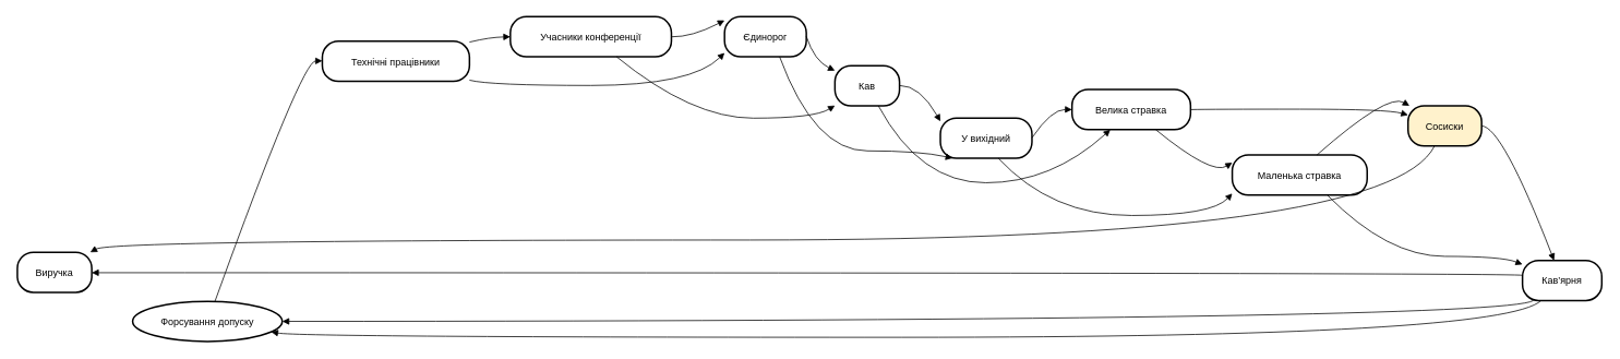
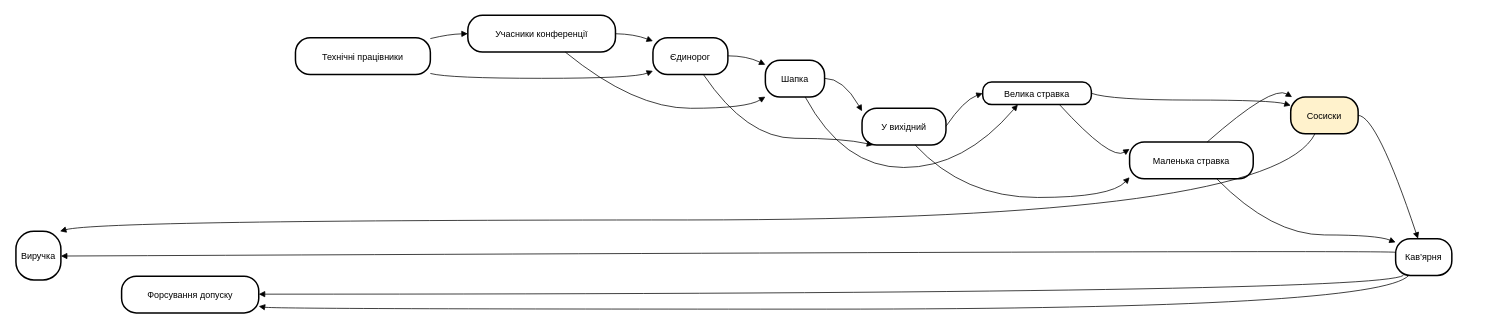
- <mxCell id="6" value="Єдинорог" style="rounded=1;arcSize=40;strokeWidth=2" vertex="1" parent="1"><mxGeometry x="885" y="20" width="100" height="49" as="geometry" /></mxCell>
+ <mxCell id="6" value="Єдинорог" style="rounded=1;arcSize=40;strokeWidth=2" vertex="1" parent="1"><mxGeometry x="870" y="50" width="100" height="49" as="geometry" /></mxCell>
- <mxCell id="7" value="Кав" style="rounded=1;arcSize=40;strokeWidth=2" vertex="1" parent="1"><mxGeometry x="1020" y="80" width="79" height="49" as="geometry" /></mxCell>
+ <mxCell id="7" value="Шапка" style="rounded=1;arcSize=40;strokeWidth=2" vertex="1" parent="1"><mxGeometry x="1020" y="80" width="79" height="49" as="geometry" /></mxCell>
- <mxCell id="9" value="Велика стравка" style="rounded=1;arcSize=40;strokeWidth=2" vertex="1" parent="1"><mxGeometry x="1310" y="109" width="145" height="49" as="geometry" /></mxCell>
+ <mxCell id="9" value="Велика стравка" style="rounded=1;arcSize=40;strokeWidth=2" vertex="1" parent="1"><mxGeometry x="1310" y="109" width="145" height="30" as="geometry" /></mxCell>
- <mxCell id="13" value="" style="curved=1;startArrow=none;endArrow=block;exitX=0.55;exitY=-0.01;entryX=0;entryY=0.49;" edge="1" parent="1" source="3" target="4"><mxGeometry relative="1" as="geometry"><Array as="points"><mxPoint x="368" y="74" /></Array></mxGeometry></mxCell>
- <mxCell id="2" value="Виручка" style="rounded=1;arcSize=40;strokeWidth=2" vertex="1" parent="1"><mxGeometry x="20" y="308" width="91" height="49" as="geometry" /></mxCell>
+ <mxCell id="2" value="Виручка" style="rounded=1;arcSize=40;strokeWidth=2" vertex="1" parent="1"><mxGeometry x="20" y="308" width="60" height="65" as="geometry" /></mxCell>
- <mxCell id="12" value="Кав’ярня" style="rounded=1;arcSize=40;strokeWidth=2" vertex="1" parent="1"><mxGeometry x="1861" y="318" width="97" height="49" as="geometry" /></mxCell>
+ <mxCell id="12" value="Кав’ярня" style="rounded=1;arcSize=40;strokeWidth=2" vertex="1" parent="1"><mxGeometry x="1861" y="318" width="75" height="49" as="geometry" /></mxCell>
- <mxCell id="3" value="Форсування допуску" style="ellipse;arcSize=40;strokeWidth=2;" vertex="1" parent="1"><mxGeometry x="161" y="368" width="183" height="49" as="geometry" /></mxCell>
+ <mxCell id="3" value="Форсування допуску" style="rounded=1;arcSize=40;strokeWidth=2" vertex="1" parent="1"><mxGeometry x="161" y="368" width="183" height="49" as="geometry" /></mxCell>
